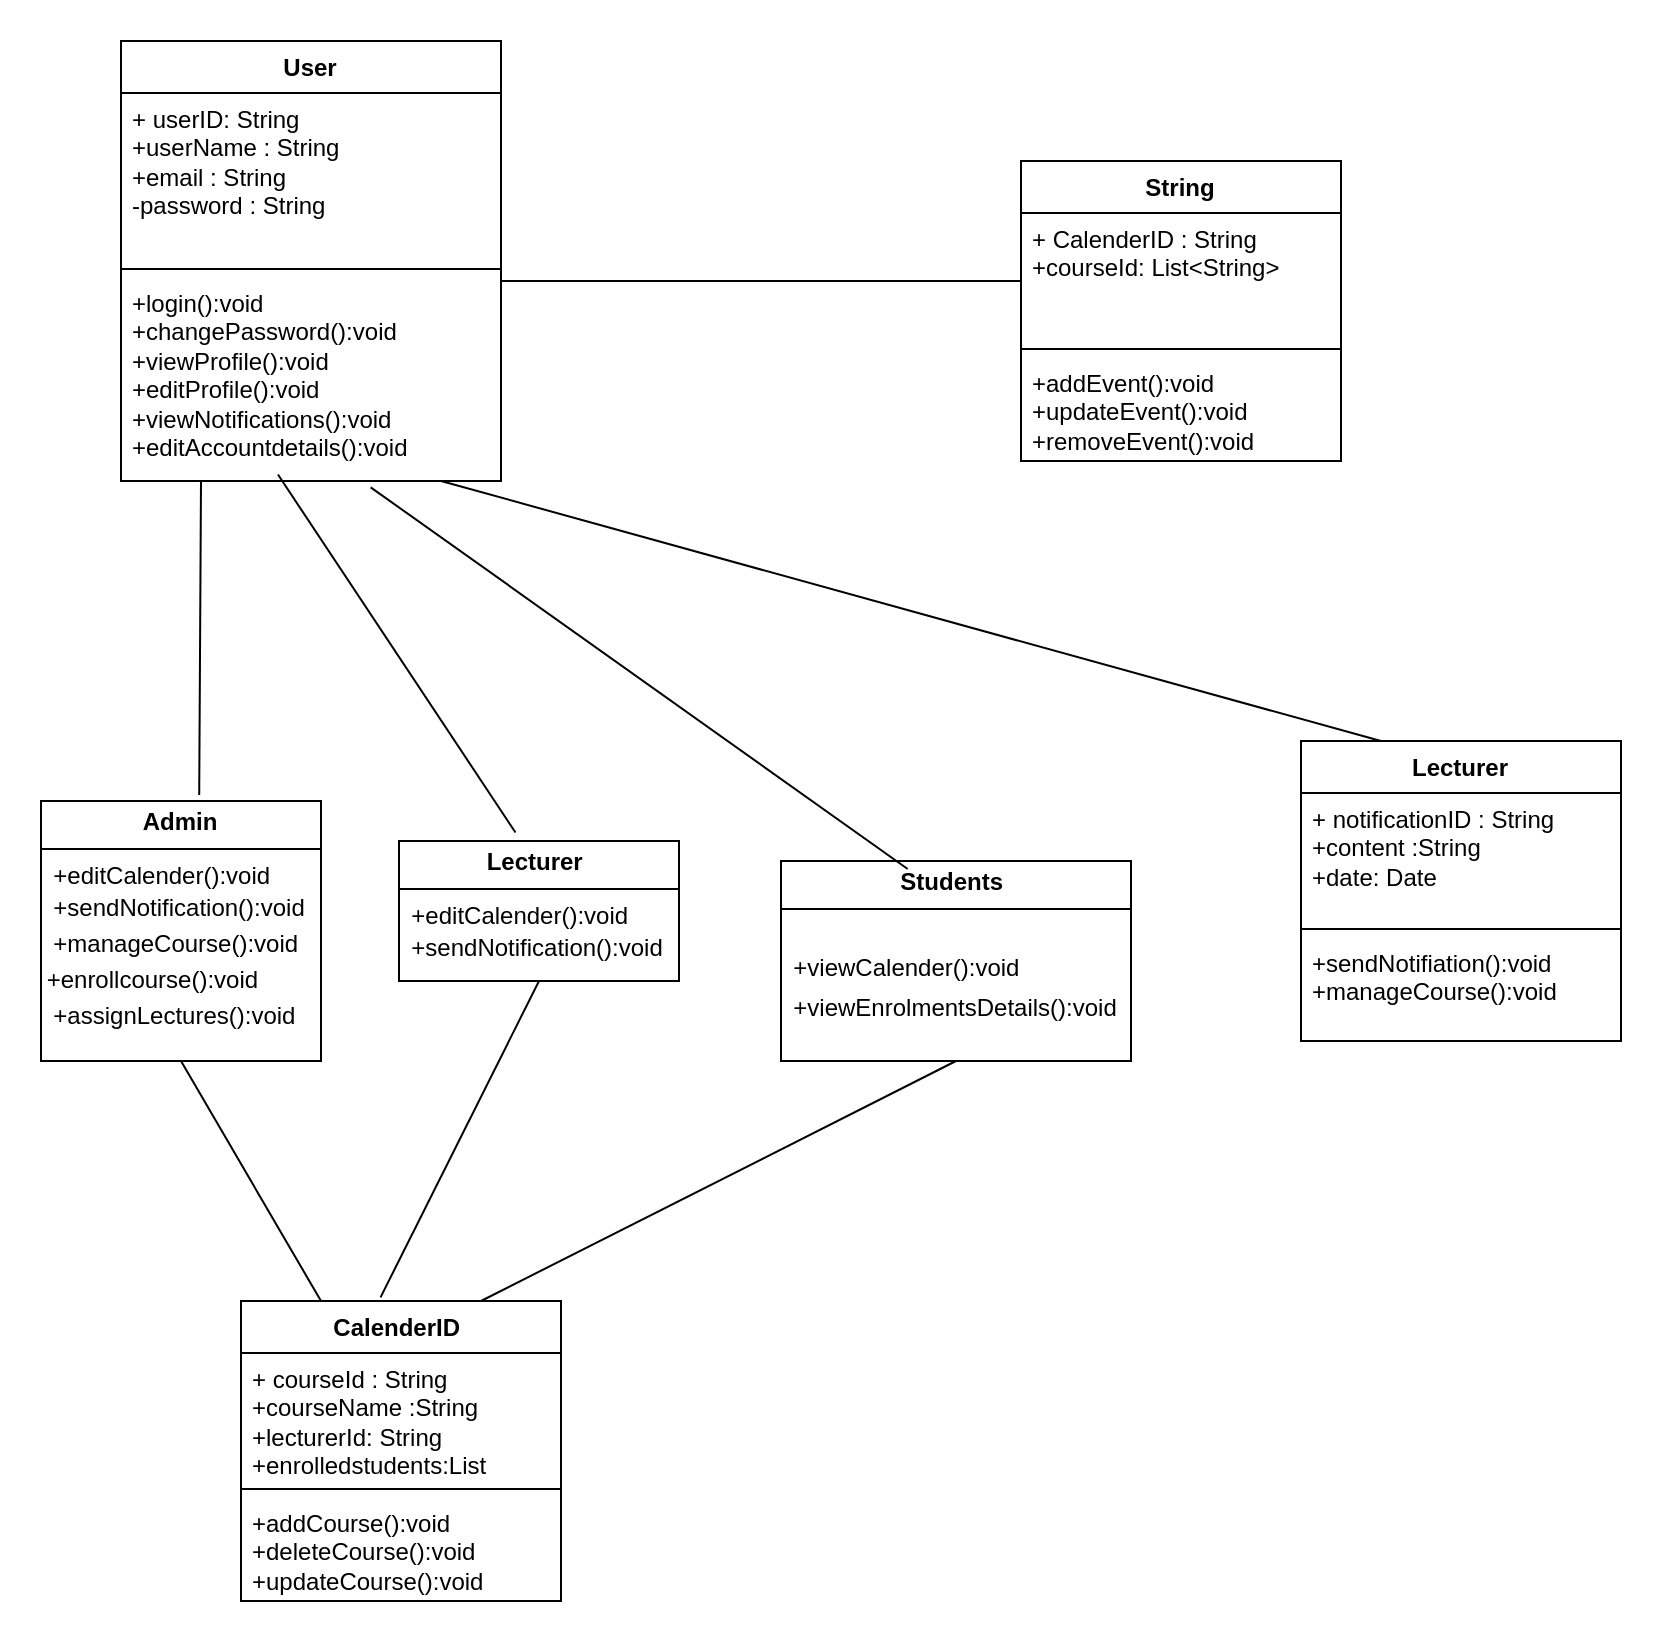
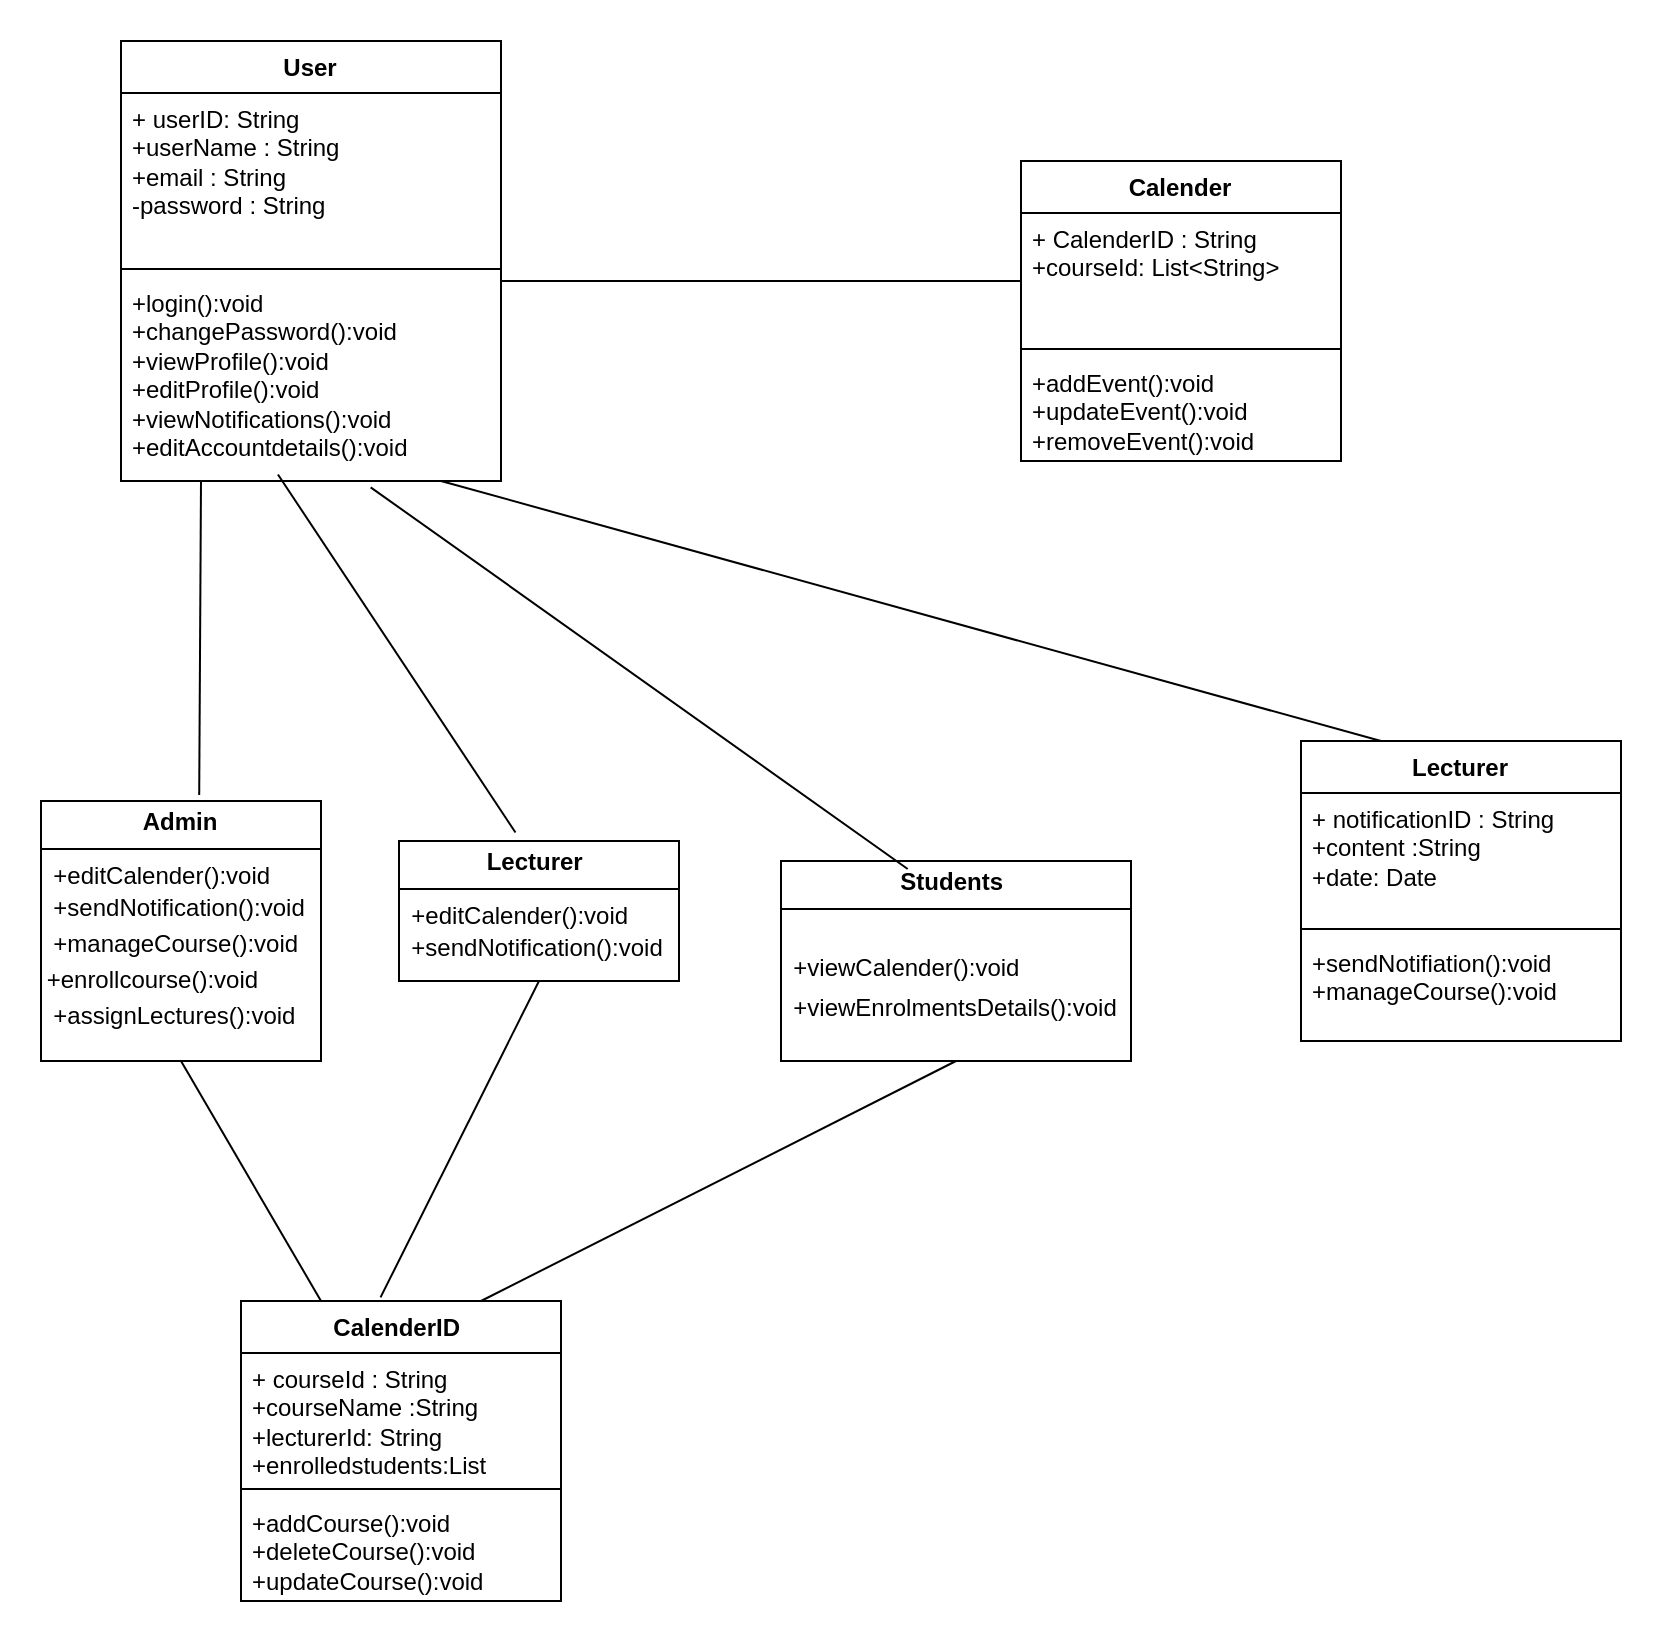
- <mxCell id="17" value="String" style="swimlane;fontStyle=1;align=center;verticalAlign=top;childLayout=stackLayout;horizontal=1;startSize=26;horizontalStack=0;resizeParent=1;resizeParentMax=0;resizeLast=0;collapsible=1;marginBottom=0;whiteSpace=wrap;html=1;" parent="1" vertex="1"><mxGeometry x="510" y="80" width="160" height="150" as="geometry" /></mxCell>
+ <mxCell id="17" value="Calender" style="swimlane;fontStyle=1;align=center;verticalAlign=top;childLayout=stackLayout;horizontal=1;startSize=26;horizontalStack=0;resizeParent=1;resizeParentMax=0;resizeLast=0;collapsible=1;marginBottom=0;whiteSpace=wrap;html=1;" parent="1" vertex="1"><mxGeometry x="510" y="80" width="160" height="150" as="geometry" /></mxCell>
